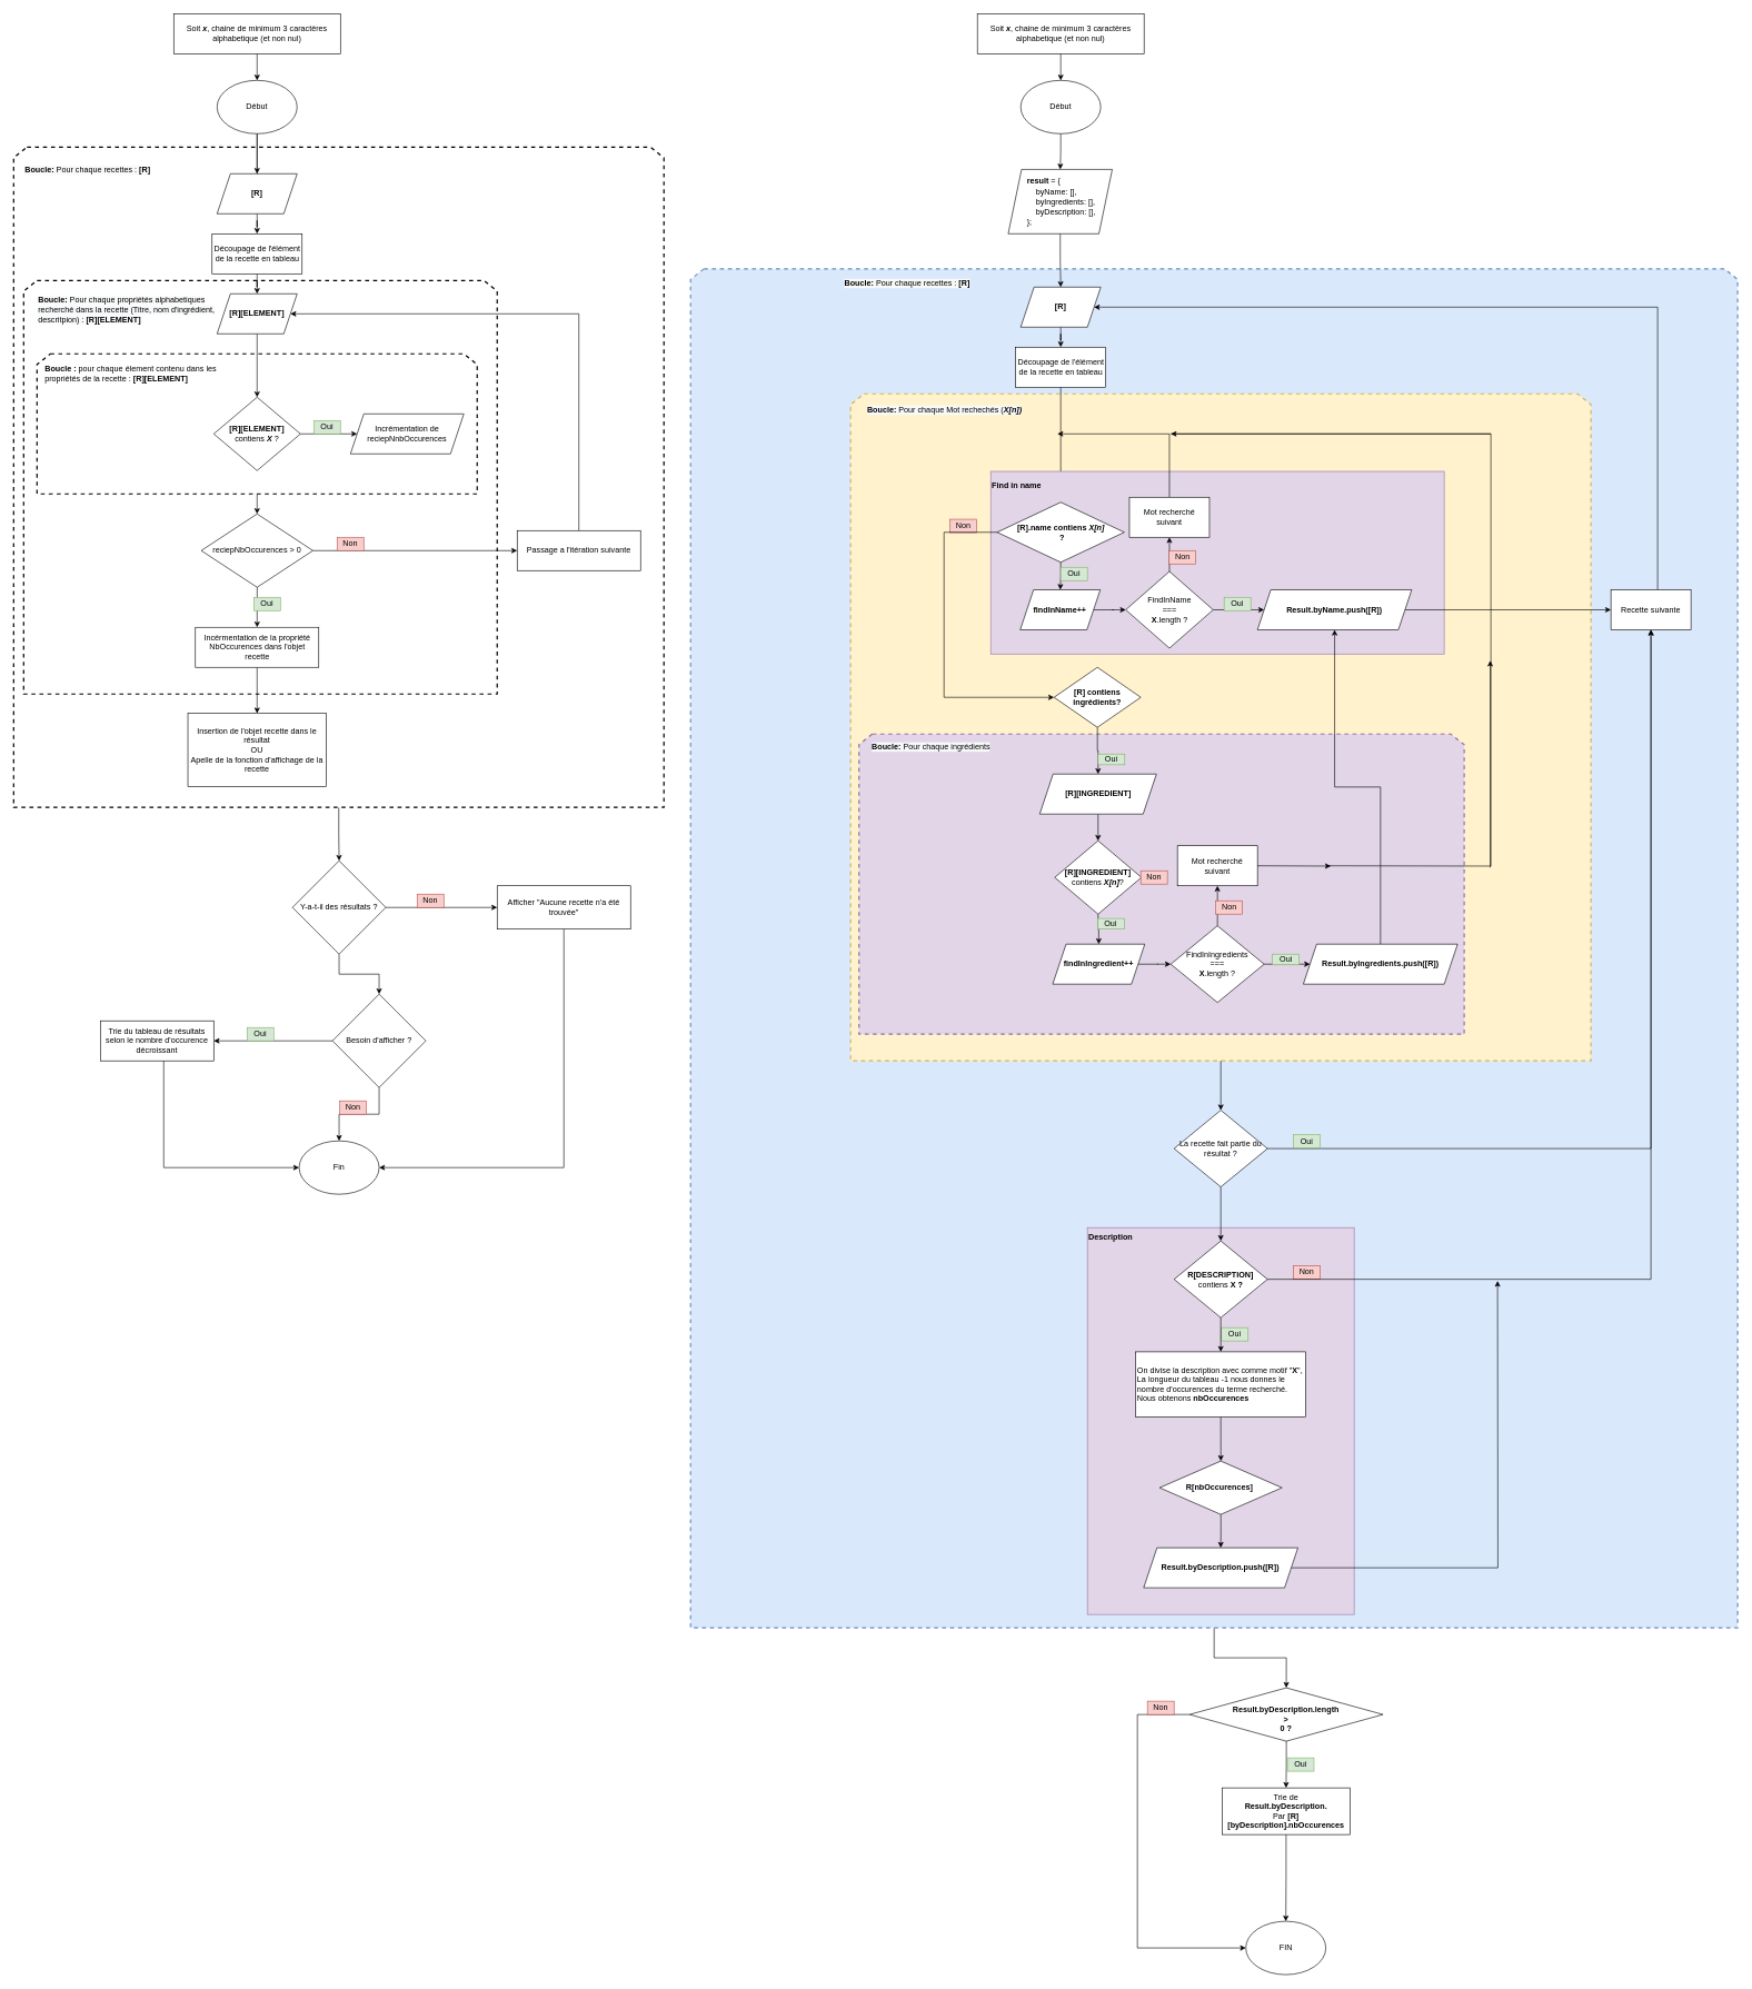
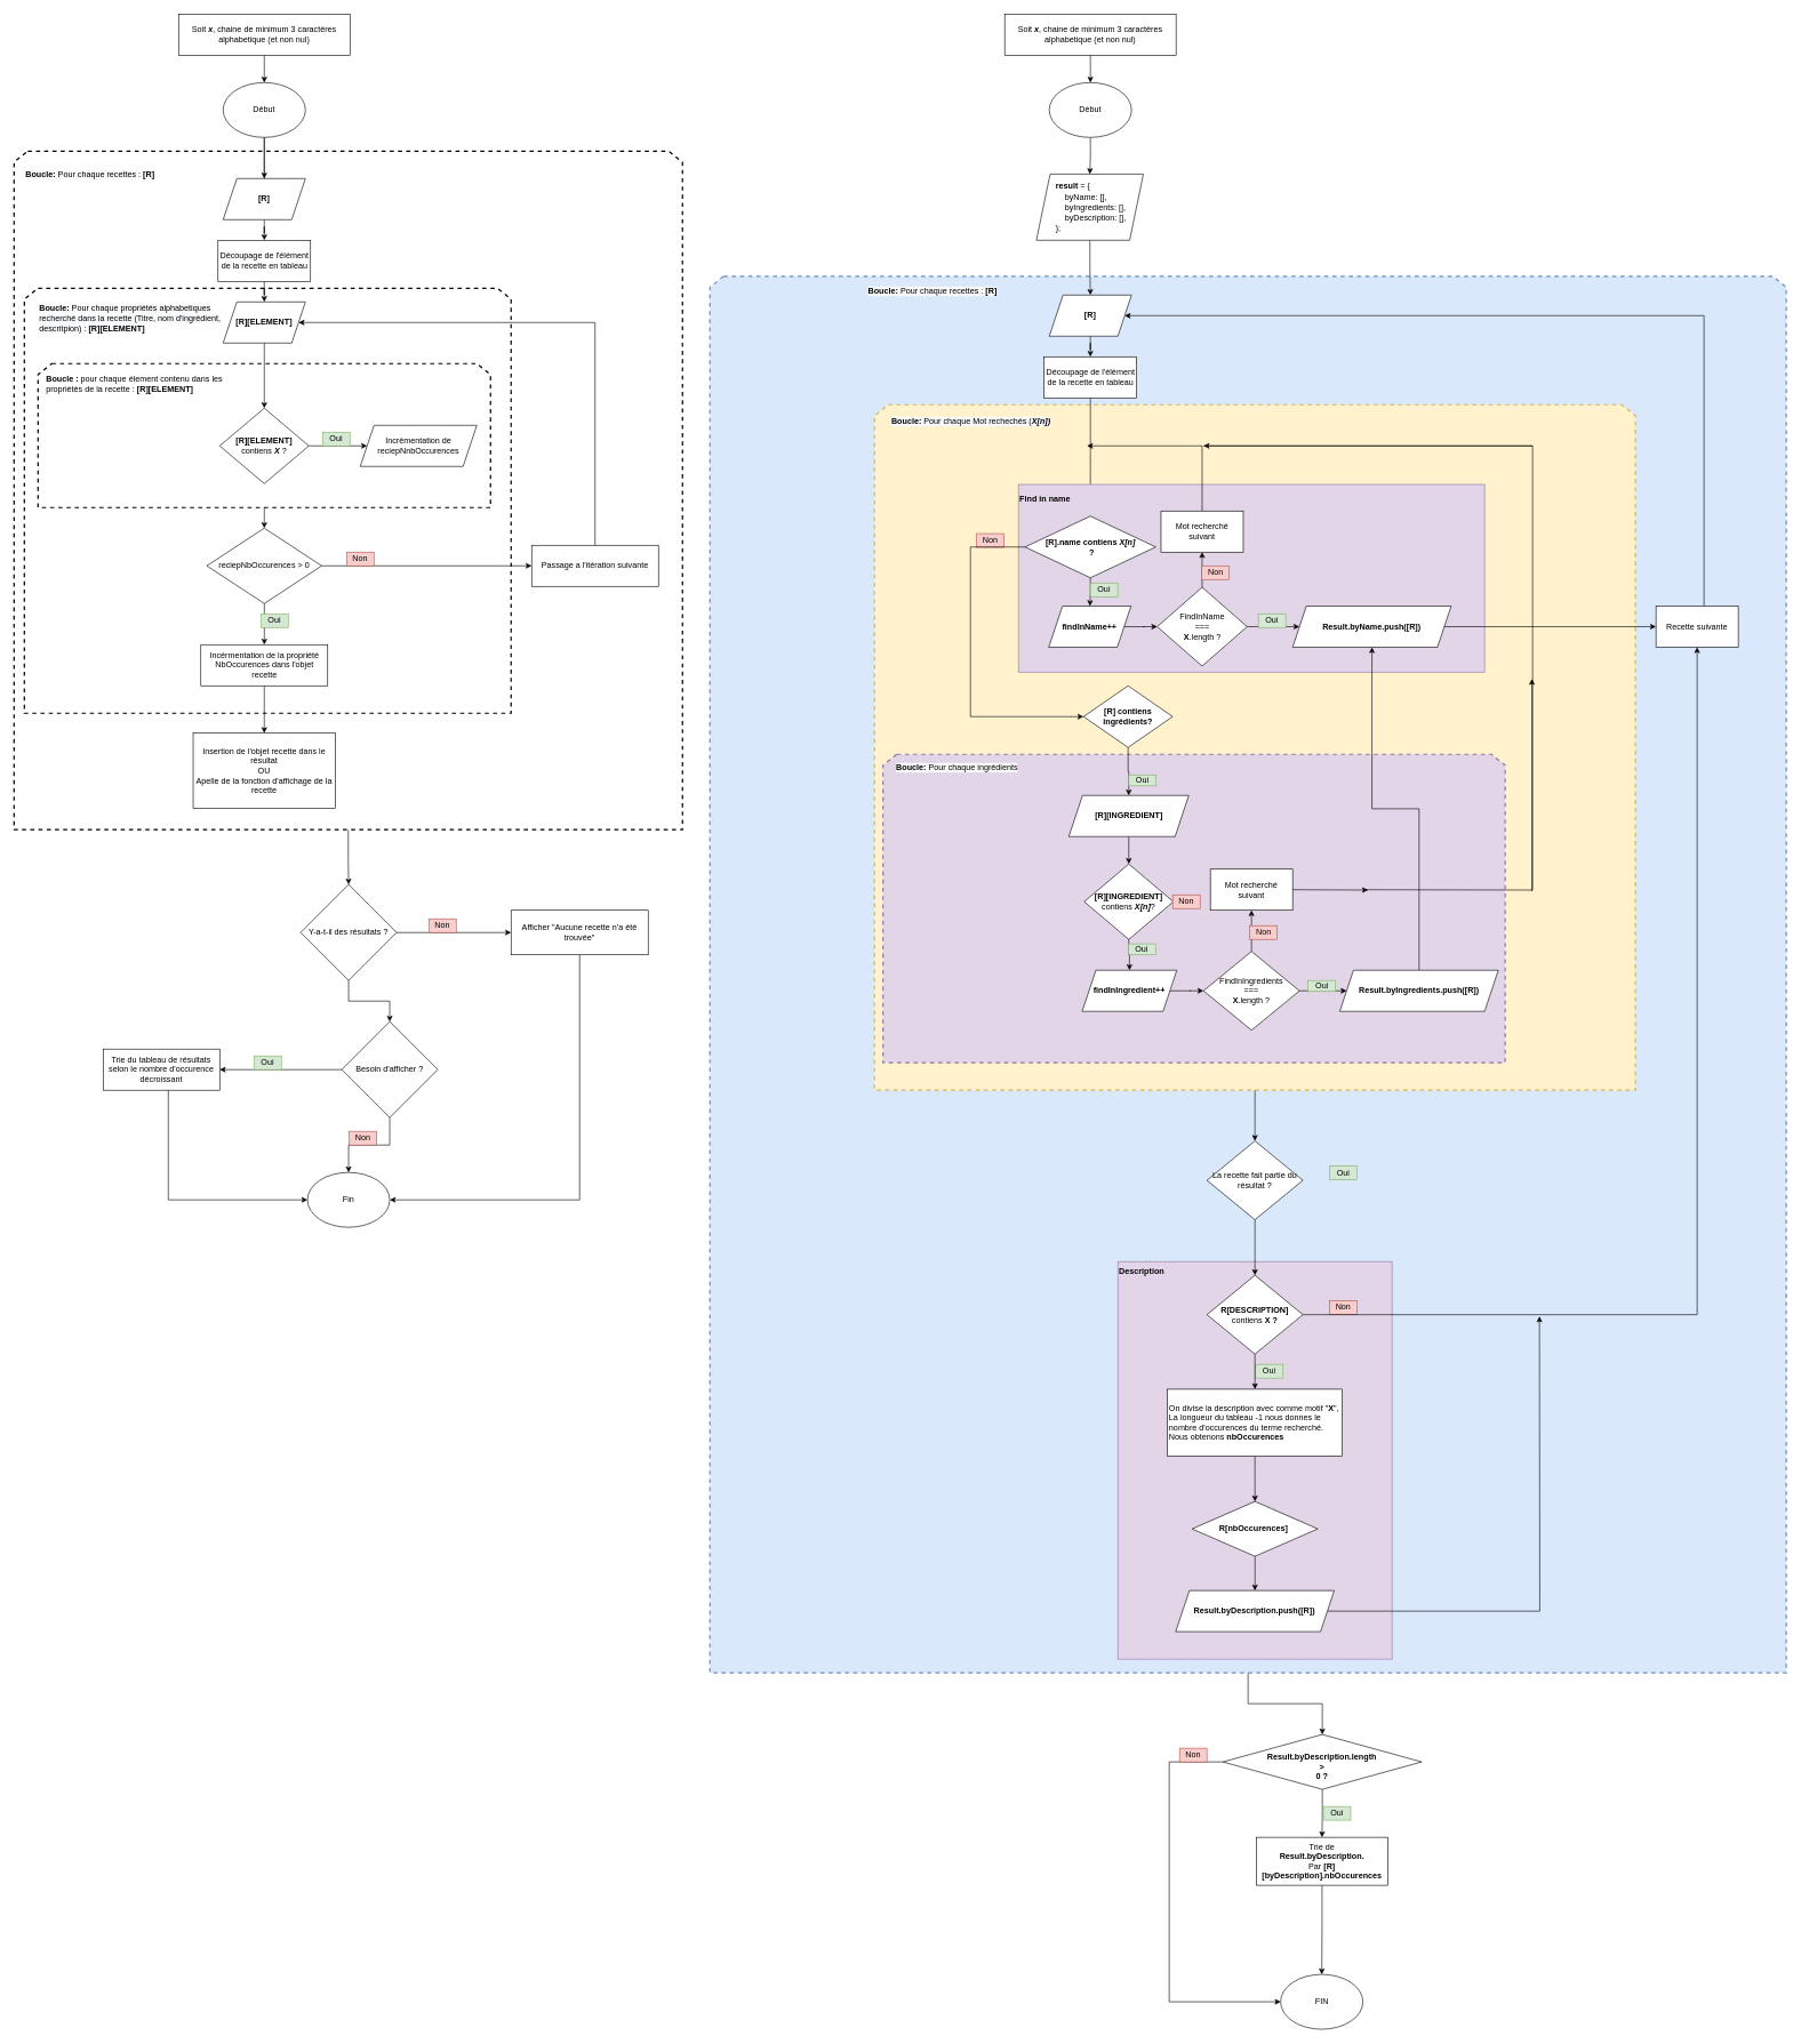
- <mxCell id="115" style="edgeStyle=orthogonalEdgeStyle;rounded=0;orthogonalLoop=1;jettySize=auto;html=1;" parent="1" source="117" target="90" edge="1"><mxGeometry relative="1" as="geometry"><mxPoint x="2454.995" y="1724.941" as="targetPoint" /></mxGeometry></mxCell>
